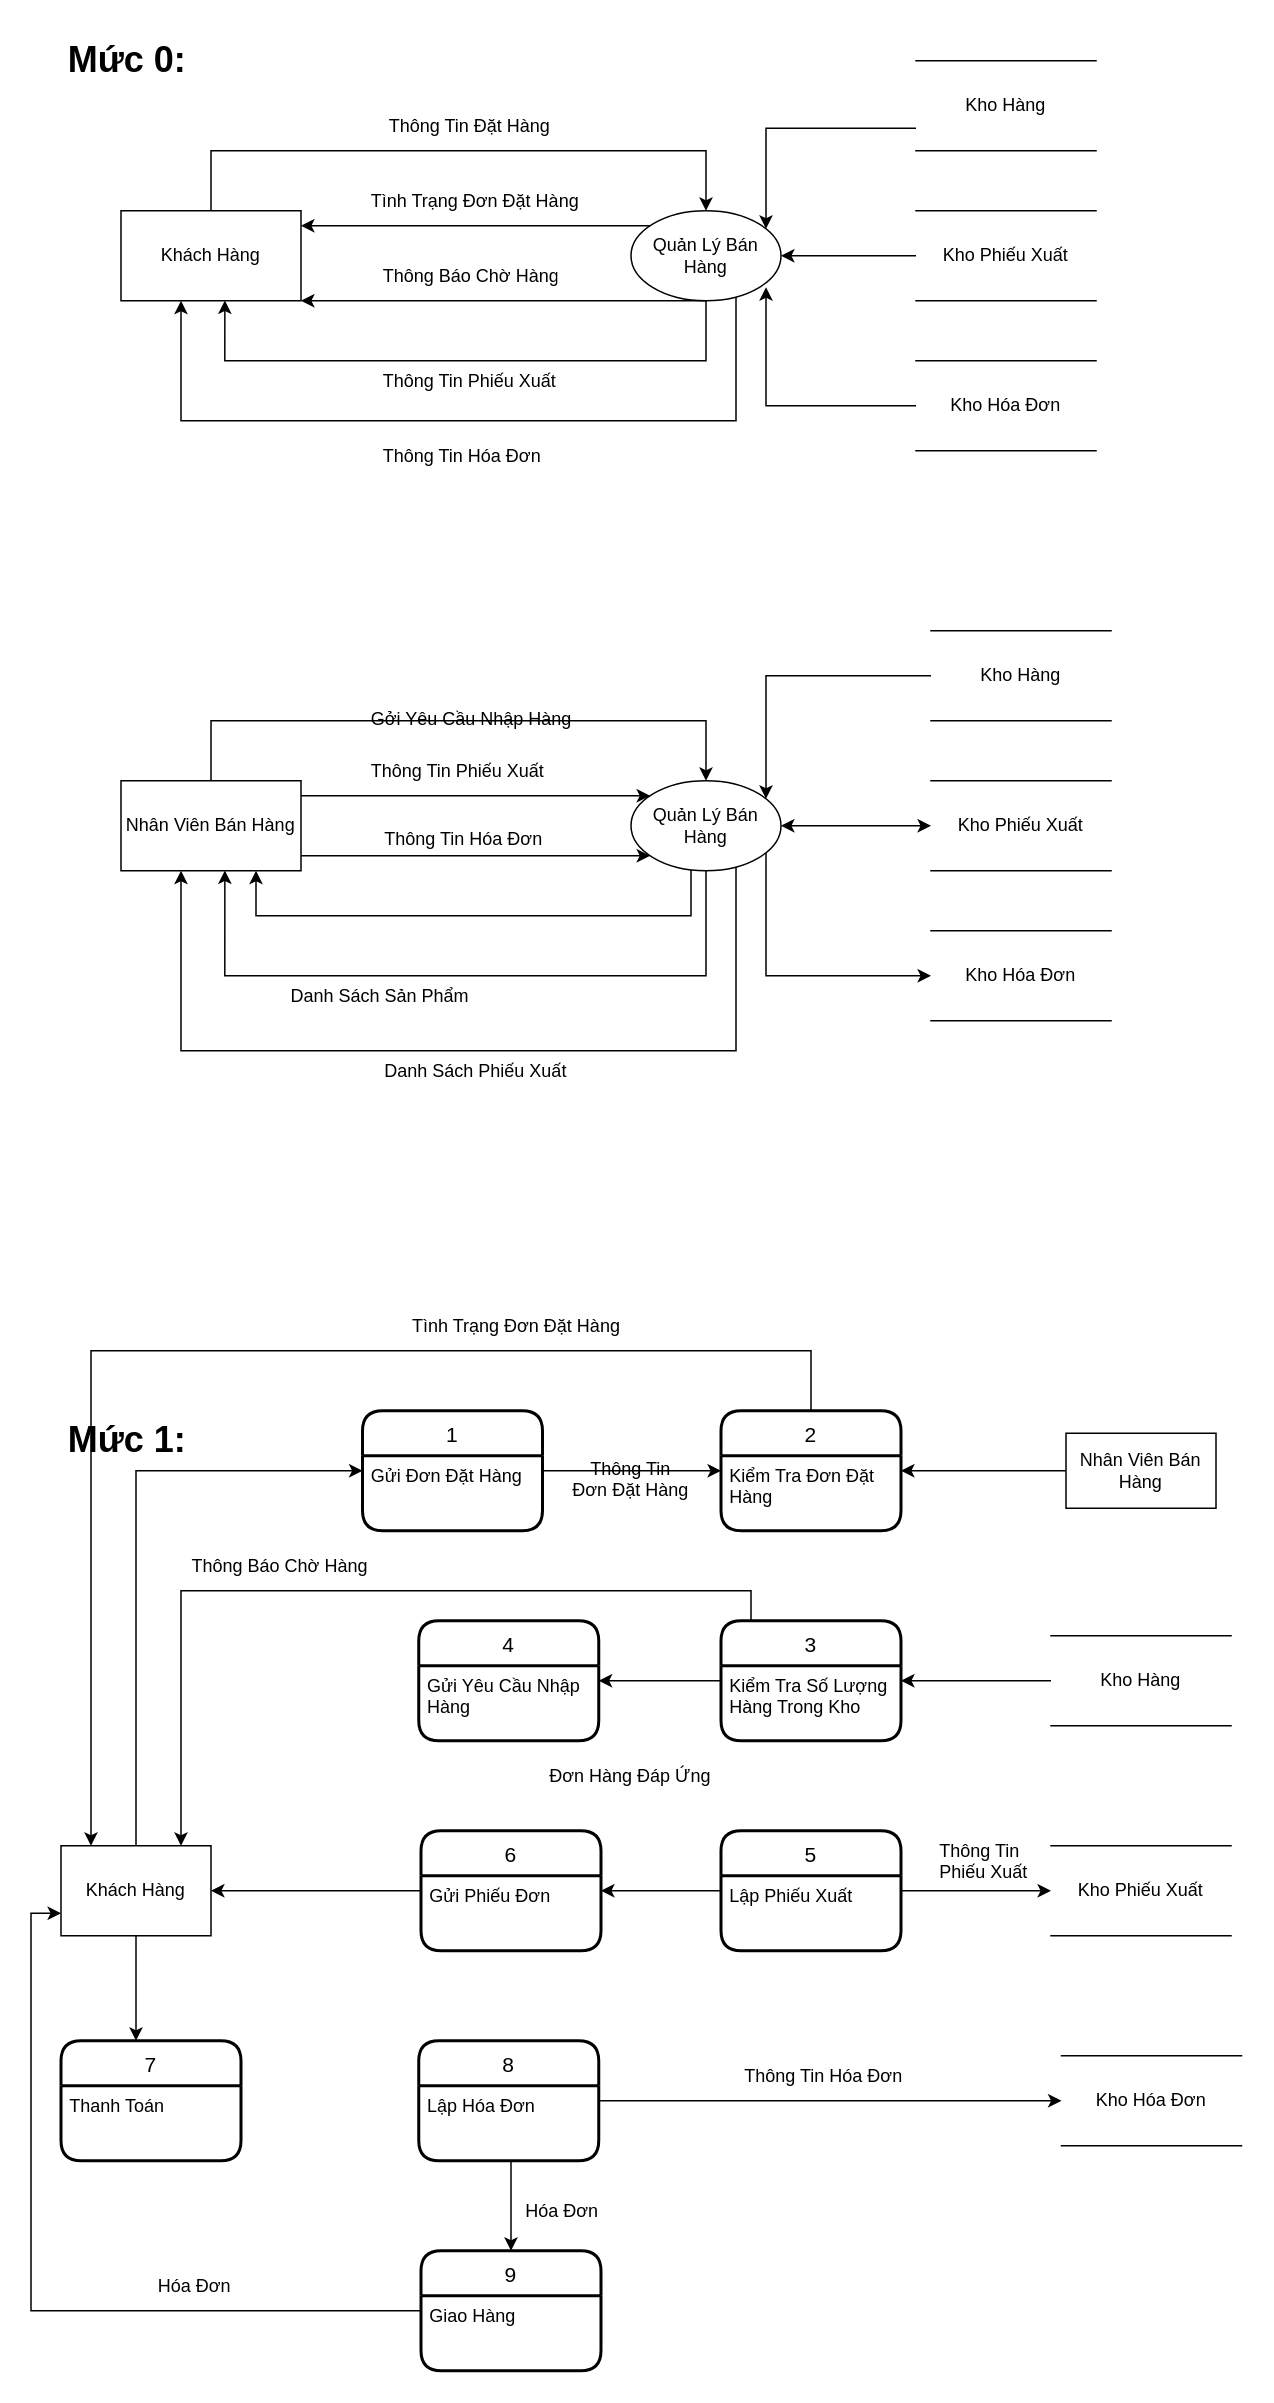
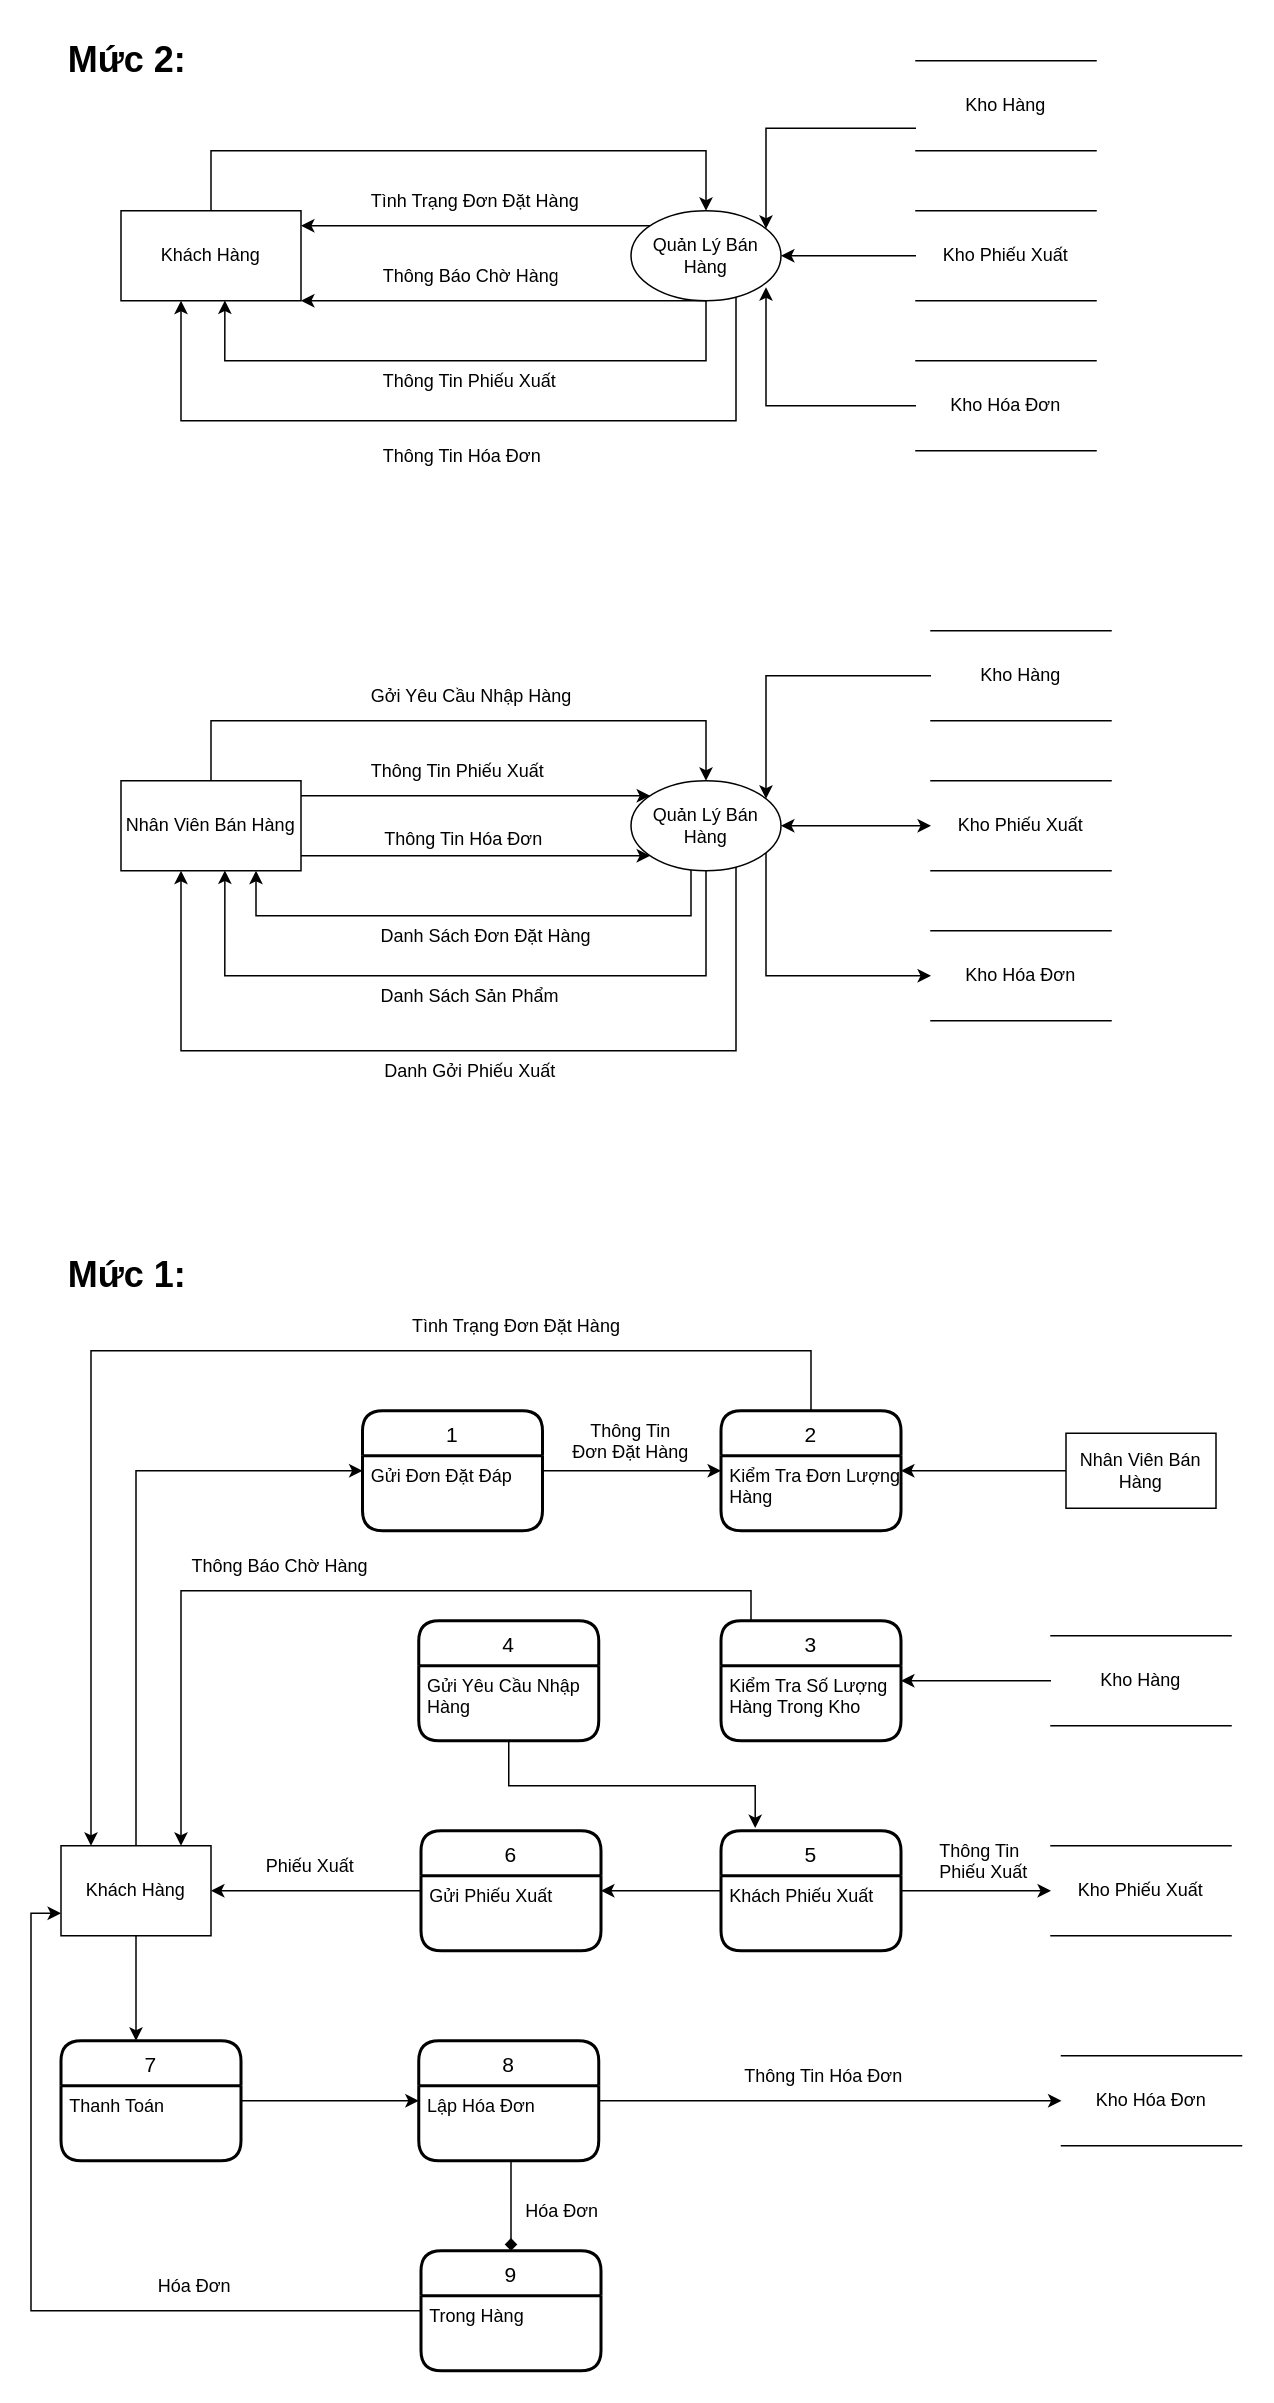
- <mxCell id="2" value="&lt;h1&gt;Mức 0:&lt;/h1&gt;" style="text;html=1;strokeColor=none;fillColor=none;spacing=5;spacingTop=-20;whiteSpace=wrap;overflow=hidden;rounded=0;" parent="1" vertex="1"><mxGeometry x="40" y="20" width="190" height="30" as="geometry" /></mxCell>
+ <mxCell id="2" value="&lt;h1&gt;Mức 2:&lt;/h1&gt;" style="text;html=1;strokeColor=none;fillColor=none;spacing=5;spacingTop=-20;whiteSpace=wrap;overflow=hidden;rounded=0;" parent="1" vertex="1"><mxGeometry x="40" y="20" width="190" height="30" as="geometry" /></mxCell>
- <mxCell id="9" value="Thông Tin Đặt Hàng" style="text;strokeColor=none;fillColor=none;spacingLeft=4;spacingRight=4;overflow=hidden;rotatable=0;points=[[0,0.5],[1,0.5]];portConstraint=eastwest;fontSize=12;" parent="1" vertex="1"><mxGeometry x="253" y="70" width="120" height="30" as="geometry" /></mxCell>
- <mxCell id="35" value="Gởi Yêu Cầu Nhập Hàng" style="text;strokeColor=none;fillColor=none;spacingLeft=4;spacingRight=4;overflow=hidden;rotatable=0;points=[[0,0.5],[1,0.5]];portConstraint=eastwest;fontSize=12;" parent="1" vertex="1"><mxGeometry x="241" y="465" width="149" height="20" as="geometry" /></mxCell>
+ <mxCell id="35" value="Gởi Yêu Cầu Nhập Hàng" style="text;strokeColor=none;fillColor=none;spacingLeft=4;spacingRight=4;overflow=hidden;rotatable=0;points=[[0,0.5],[1,0.5]];portConstraint=eastwest;fontSize=12;" parent="1" vertex="1"><mxGeometry x="241" y="450" width="149" height="20" as="geometry" /></mxCell>
+ <mxCell id="40" value="Danh Sách Đơn Đặt Hàng" style="text;strokeColor=none;fillColor=none;spacingLeft=4;spacingRight=4;overflow=hidden;rotatable=0;points=[[0,0.5],[1,0.5]];portConstraint=eastwest;fontSize=12;" parent="1" vertex="1"><mxGeometry x="247.5" y="610" width="151" height="20" as="geometry" /></mxCell>
- <mxCell id="29" value="Danh Sách Sản Phẩm" style="text;strokeColor=none;fillColor=none;spacingLeft=4;spacingRight=4;overflow=hidden;rotatable=0;points=[[0,0.5],[1,0.5]];portConstraint=eastwest;fontSize=12;" parent="1" vertex="1"><mxGeometry x="187.5" y="650" width="131" height="20" as="geometry" /></mxCell>
+ <mxCell id="29" value="Danh Sách Sản Phẩm" style="text;strokeColor=none;fillColor=none;spacingLeft=4;spacingRight=4;overflow=hidden;rotatable=0;points=[[0,0.5],[1,0.5]];portConstraint=eastwest;fontSize=12;" parent="1" vertex="1"><mxGeometry x="247.5" y="650" width="131" height="20" as="geometry" /></mxCell>
- <mxCell id="30" value="Danh Sách Phiếu Xuất" style="text;strokeColor=none;fillColor=none;spacingLeft=4;spacingRight=4;overflow=hidden;rotatable=0;points=[[0,0.5],[1,0.5]];portConstraint=eastwest;fontSize=12;" parent="1" vertex="1"><mxGeometry x="250" y="700" width="141" height="30" as="geometry" /></mxCell>
+ <mxCell id="30" value="Danh Gởi Phiếu Xuất" style="text;strokeColor=none;fillColor=none;spacingLeft=4;spacingRight=4;overflow=hidden;rotatable=0;points=[[0,0.5],[1,0.5]];portConstraint=eastwest;fontSize=12;" parent="1" vertex="1"><mxGeometry x="250" y="700" width="141" height="30" as="geometry" /></mxCell>
- <mxCell id="41" value="&lt;h1&gt;Mức 1:&lt;/h1&gt;" style="text;html=1;strokeColor=none;fillColor=none;spacing=5;spacingTop=-20;whiteSpace=wrap;overflow=hidden;rounded=0;" parent="1" vertex="1"><mxGeometry x="40" y="940" width="190" height="30" as="geometry" /></mxCell>
+ <mxCell id="41" value="&lt;h1&gt;Mức 1:&lt;/h1&gt;" style="text;html=1;strokeColor=none;fillColor=none;spacing=5;spacingTop=-20;whiteSpace=wrap;overflow=hidden;rounded=0;" parent="1" vertex="1"><mxGeometry x="40" y="830" width="190" height="30" as="geometry" /></mxCell>
- <mxCell id="46" value="Gửi Đơn Đặt Hàng" style="align=left;strokeColor=none;fillColor=none;spacingLeft=4;fontSize=12;verticalAlign=top;resizable=0;rotatable=0;part=1;" parent="45" vertex="1"><mxGeometry y="30" width="120" height="50" as="geometry" /></mxCell>
+ <mxCell id="46" value="Gửi Đơn Đặt Đáp" style="align=left;strokeColor=none;fillColor=none;spacingLeft=4;fontSize=12;verticalAlign=top;resizable=0;rotatable=0;part=1;" parent="45" vertex="1"><mxGeometry y="30" width="120" height="50" as="geometry" /></mxCell>
- <mxCell id="49" value="Kiểm Tra Đơn Đặt &#10;Hàng" style="align=left;strokeColor=none;fillColor=none;spacingLeft=4;fontSize=12;verticalAlign=top;resizable=0;rotatable=0;part=1;" parent="48" vertex="1"><mxGeometry y="30" width="120" height="50" as="geometry" /></mxCell>
+ <mxCell id="49" value="Kiểm Tra Đơn Lượng &#10;Hàng" style="align=left;strokeColor=none;fillColor=none;spacingLeft=4;fontSize=12;verticalAlign=top;resizable=0;rotatable=0;part=1;" parent="48" vertex="1"><mxGeometry y="30" width="120" height="50" as="geometry" /></mxCell>
- <mxCell id="78" value="Thông Tin &#10;Đơn Đặt Hàng" style="text;strokeColor=none;fillColor=none;spacingLeft=4;spacingRight=4;overflow=hidden;rotatable=0;points=[[0,0.5],[1,0.5]];portConstraint=eastwest;fontSize=12;align=center;" parent="1" vertex="1"><mxGeometry x="375" y="965" width="90" height="40" as="geometry" /></mxCell>
+ <mxCell id="78" value="Thông Tin &#10;Đơn Đặt Hàng" style="text;strokeColor=none;fillColor=none;spacingLeft=4;spacingRight=4;overflow=hidden;rotatable=0;points=[[0,0.5],[1,0.5]];portConstraint=eastwest;fontSize=12;align=center;" parent="1" vertex="1"><mxGeometry x="375" y="940" width="90" height="40" as="geometry" /></mxCell>
- <mxCell id="72" style="edgeStyle=orthogonalEdgeStyle;rounded=0;orthogonalLoop=1;jettySize=auto;html=1;" parent="1" source="54" target="60" edge="1"><mxGeometry relative="1" as="geometry"><Array as="points"><mxPoint x="440" y="1120" /><mxPoint x="440" y="1120" /></Array></mxGeometry></mxCell>
- <mxCell id="82" value="Đơn Hàng Đáp Ứng" style="text;strokeColor=none;fillColor=none;spacingLeft=4;spacingRight=4;overflow=hidden;rotatable=0;points=[[0,0.5],[1,0.5]];portConstraint=eastwest;fontSize=12;" parent="1" vertex="1"><mxGeometry x="360" y="1170" width="120" height="30" as="geometry" /></mxCell>
+ <mxCell id="81" style="edgeStyle=orthogonalEdgeStyle;rounded=0;orthogonalLoop=1;jettySize=auto;html=1;entryX=0.19;entryY=-0.022;entryDx=0;entryDy=0;entryPerimeter=0;" parent="1" source="60" target="57" edge="1"><mxGeometry relative="1" as="geometry"><Array as="points"><mxPoint x="339" y="1190" /><mxPoint x="503" y="1190" /></Array></mxGeometry></mxCell>
+ <mxCell id="83" value="Phiếu Xuất" style="text;strokeColor=none;fillColor=none;spacingLeft=4;spacingRight=4;overflow=hidden;rotatable=0;points=[[0,0.5],[1,0.5]];portConstraint=eastwest;fontSize=12;" parent="1" vertex="1"><mxGeometry x="171" y="1230" width="70" height="30" as="geometry" /></mxCell>
- <mxCell id="69" value="Gửi Phiếu Đơn" style="align=left;strokeColor=none;fillColor=none;spacingLeft=4;fontSize=12;verticalAlign=top;resizable=0;rotatable=0;part=1;" parent="68" vertex="1"><mxGeometry y="30" width="120" height="50" as="geometry" /></mxCell>
+ <mxCell id="69" value="Gửi Phiếu Xuất" style="align=left;strokeColor=none;fillColor=none;spacingLeft=4;fontSize=12;verticalAlign=top;resizable=0;rotatable=0;part=1;" parent="68" vertex="1"><mxGeometry y="30" width="120" height="50" as="geometry" /></mxCell>
- <mxCell id="58" value="Lập Phiếu Xuất" style="align=left;strokeColor=none;fillColor=none;spacingLeft=4;fontSize=12;verticalAlign=top;resizable=0;rotatable=0;part=1;" parent="57" vertex="1"><mxGeometry y="30" width="120" height="50" as="geometry" /></mxCell>
+ <mxCell id="58" value="Khách Phiếu Xuất" style="align=left;strokeColor=none;fillColor=none;spacingLeft=4;fontSize=12;verticalAlign=top;resizable=0;rotatable=0;part=1;" parent="57" vertex="1"><mxGeometry y="30" width="120" height="50" as="geometry" /></mxCell>
+ <mxCell id="74" style="edgeStyle=orthogonalEdgeStyle;rounded=0;orthogonalLoop=1;jettySize=auto;html=1;" parent="1" source="63" target="65" edge="1"><mxGeometry relative="1" as="geometry"><Array as="points"><mxPoint x="220" y="1400" /><mxPoint x="220" y="1400" /></Array></mxGeometry></mxCell>
- <mxCell id="75" style="edgeStyle=orthogonalEdgeStyle;rounded=0;orthogonalLoop=1;jettySize=auto;html=1;entryX=0.5;entryY=0;entryDx=0;entryDy=0;" parent="1" source="65" target="66" edge="1"><mxGeometry relative="1" as="geometry"><Array as="points"><mxPoint x="340" y="1460" /><mxPoint x="340" y="1460" /></Array></mxGeometry></mxCell>
+ <mxCell id="75" style="edgeStyle=orthogonalEdgeStyle;rounded=0;orthogonalLoop=1;jettySize=auto;html=1;entryX=0.5;entryY=0;entryDx=0;entryDy=0;endArrow=diamond;" parent="1" source="65" target="66" edge="1"><mxGeometry relative="1" as="geometry"><Array as="points"><mxPoint x="340" y="1460" /><mxPoint x="340" y="1460" /></Array></mxGeometry></mxCell>
- <mxCell id="67" value="Giao Hàng" style="align=left;strokeColor=none;fillColor=none;spacingLeft=4;fontSize=12;verticalAlign=top;resizable=0;rotatable=0;part=1;" parent="66" vertex="1"><mxGeometry y="30" width="120" height="50" as="geometry" /></mxCell>
+ <mxCell id="67" value="Trong Hàng" style="align=left;strokeColor=none;fillColor=none;spacingLeft=4;fontSize=12;verticalAlign=top;resizable=0;rotatable=0;part=1;" parent="66" vertex="1"><mxGeometry y="30" width="120" height="50" as="geometry" /></mxCell>
